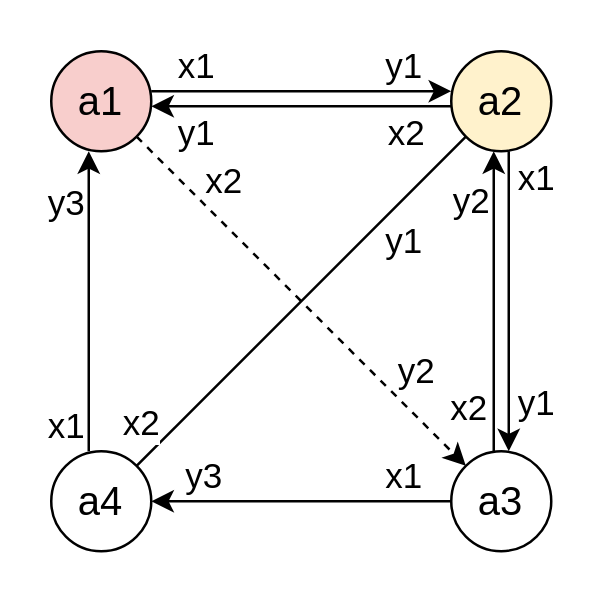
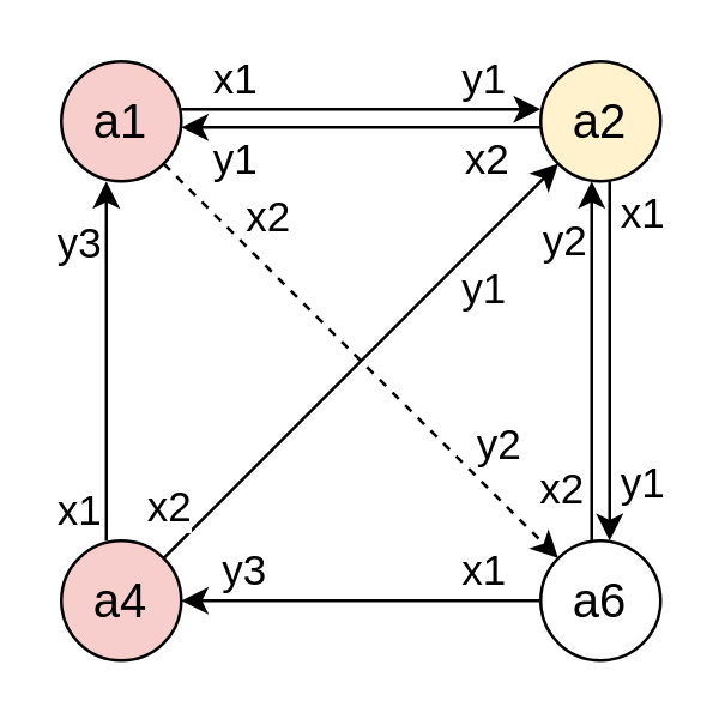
- <mxCell id="10" style="edgeStyle=none;rounded=0;orthogonalLoop=1;jettySize=auto;html=1;entryX=0;entryY=1;entryDx=0;entryDy=0;fontSize=16;exitX=1;exitY=0;exitDx=0;exitDy=0;endArrow=none;" edge="1" parent="1" source="11" target="14"><mxGeometry relative="1" as="geometry"><mxPoint x="45" y="180" as="sourcePoint" /><mxPoint x="45" y="60" as="targetPoint" /></mxGeometry></mxCell>
+ <mxCell id="10" style="edgeStyle=none;rounded=0;orthogonalLoop=1;jettySize=auto;html=1;entryX=0;entryY=1;entryDx=0;entryDy=0;fontSize=16;exitX=1;exitY=0;exitDx=0;exitDy=0;" edge="1" parent="1" source="11" target="14"><mxGeometry relative="1" as="geometry"><mxPoint x="45" y="180" as="sourcePoint" /><mxPoint x="45" y="60" as="targetPoint" /></mxGeometry></mxCell>
- <mxCell id="11" value="a4" style="ellipse;whiteSpace=wrap;html=1;aspect=fixed;fontSize=16;" vertex="1" parent="1"><mxGeometry x="20" y="180" width="40" height="40" as="geometry" /></mxCell>
+ <mxCell id="11" value="a4" style="ellipse;whiteSpace=wrap;html=1;aspect=fixed;fontSize=16;fillColor=#f8cecc;" vertex="1" parent="1"><mxGeometry x="20" y="180" width="40" height="40" as="geometry" /></mxCell>
- <mxCell id="8" value="a3" style="ellipse;whiteSpace=wrap;html=1;aspect=fixed;fontSize=16;" vertex="1" parent="1"><mxGeometry x="180" y="180" width="40" height="40" as="geometry" /></mxCell>
+ <mxCell id="8" value="a6" style="ellipse;whiteSpace=wrap;html=1;aspect=fixed;fontSize=16;" vertex="1" parent="1"><mxGeometry x="180" y="180" width="40" height="40" as="geometry" /></mxCell>
